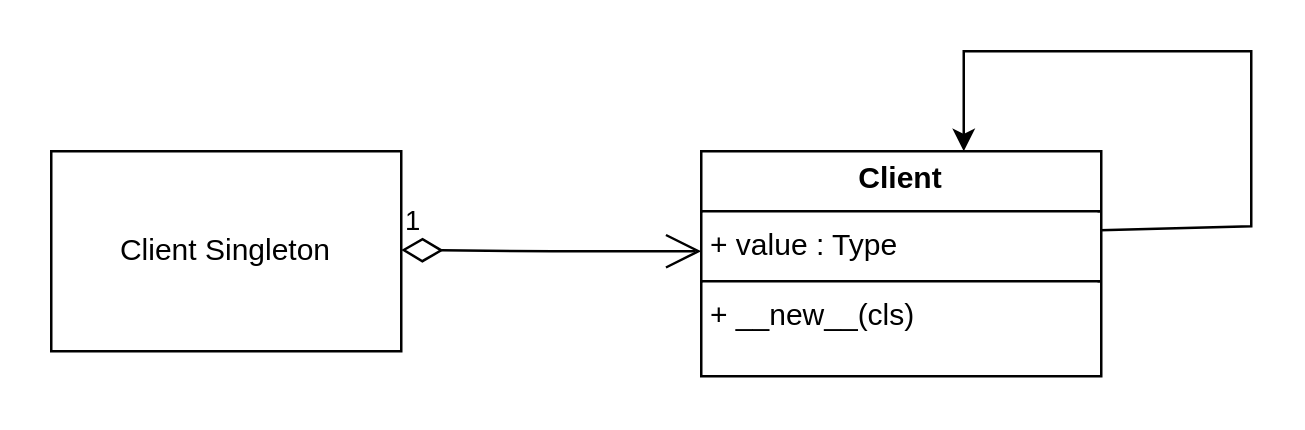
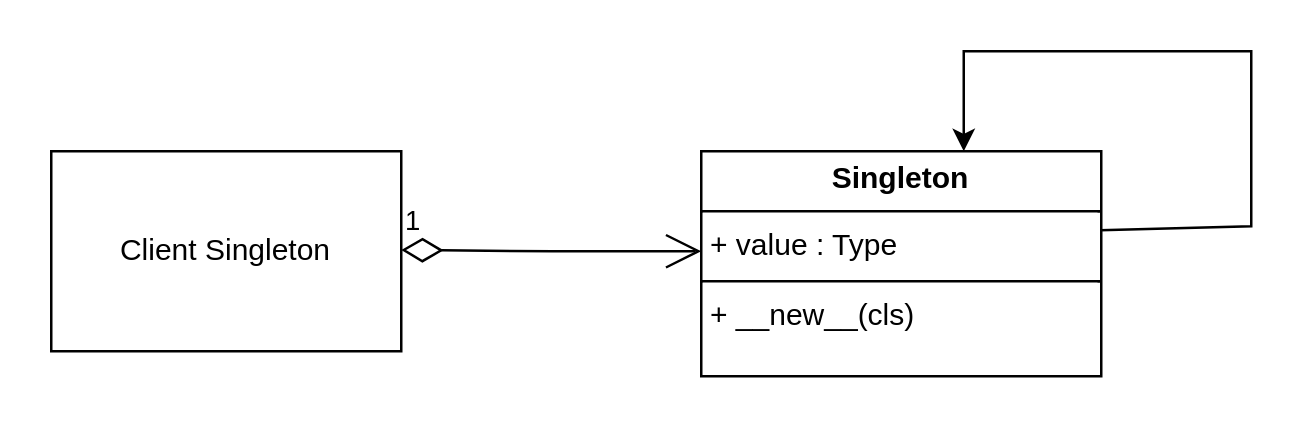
- <mxCell id="4" value="&lt;p style=&quot;margin:0px;margin-top:4px;text-align:center;&quot;&gt;&lt;b&gt;Client&lt;/b&gt;&lt;/p&gt;&lt;hr size=&quot;1&quot; style=&quot;border-style:solid;&quot;&gt;&lt;p style=&quot;margin:0px;margin-left:4px;&quot;&gt;+ value : Type&lt;/p&gt;&lt;hr size=&quot;1&quot; style=&quot;border-style:solid;&quot;&gt;&lt;p style=&quot;margin:0px;margin-left:4px;&quot;&gt;+ __new__(cls)&lt;/p&gt;" style="verticalAlign=top;align=left;overflow=fill;html=1;whiteSpace=wrap;" vertex="1" parent="1"><mxGeometry x="280" y="60" width="160" height="90" as="geometry" /></mxCell>
+ <mxCell id="4" value="&lt;p style=&quot;margin:0px;margin-top:4px;text-align:center;&quot;&gt;&lt;b&gt;Singleton&lt;/b&gt;&lt;/p&gt;&lt;hr size=&quot;1&quot; style=&quot;border-style:solid;&quot;&gt;&lt;p style=&quot;margin:0px;margin-left:4px;&quot;&gt;+ value : Type&lt;/p&gt;&lt;hr size=&quot;1&quot; style=&quot;border-style:solid;&quot;&gt;&lt;p style=&quot;margin:0px;margin-left:4px;&quot;&gt;+ __new__(cls)&lt;/p&gt;" style="verticalAlign=top;align=left;overflow=fill;html=1;whiteSpace=wrap;" vertex="1" parent="1"><mxGeometry x="280" y="60" width="160" height="90" as="geometry" /></mxCell>
